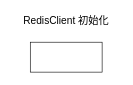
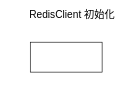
- <mxCell id="3" value="&lt;font style=&quot;font-size: 17px&quot;&gt;RedisClient 初始化&lt;/font&gt;" style="text;html=1;strokeColor=none;fillColor=none;align=center;verticalAlign=middle;whiteSpace=wrap;rounded=0;" vertex="1" parent="1"><mxGeometry x="20" y="20" width="180" height="30" as="geometry" /></mxCell>
+ <mxCell id="3" value="&lt;font style=&quot;font-size: 17px&quot;&gt;RedisClient 初始化&lt;/font&gt;" style="text;html=1;strokeColor=none;fillColor=none;align=center;verticalAlign=middle;whiteSpace=wrap;rounded=0;" vertex="1" parent="1"><mxGeometry x="30" y="10" width="180" height="30" as="geometry" /></mxCell>
